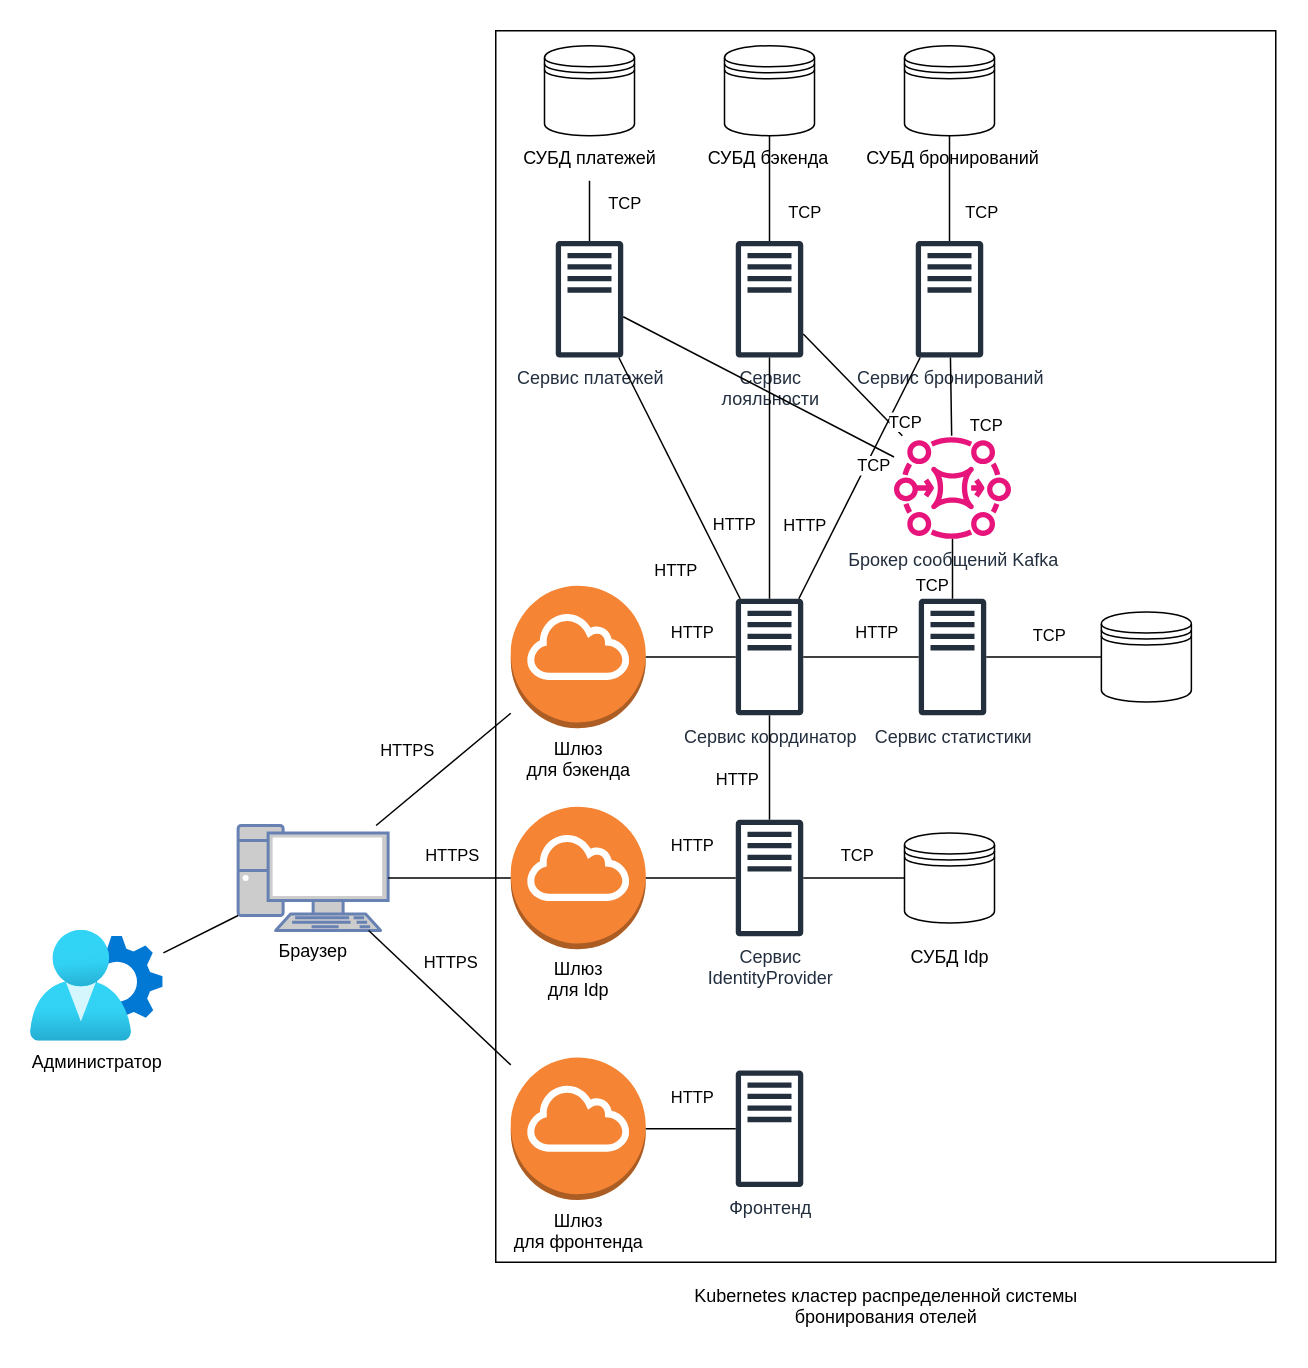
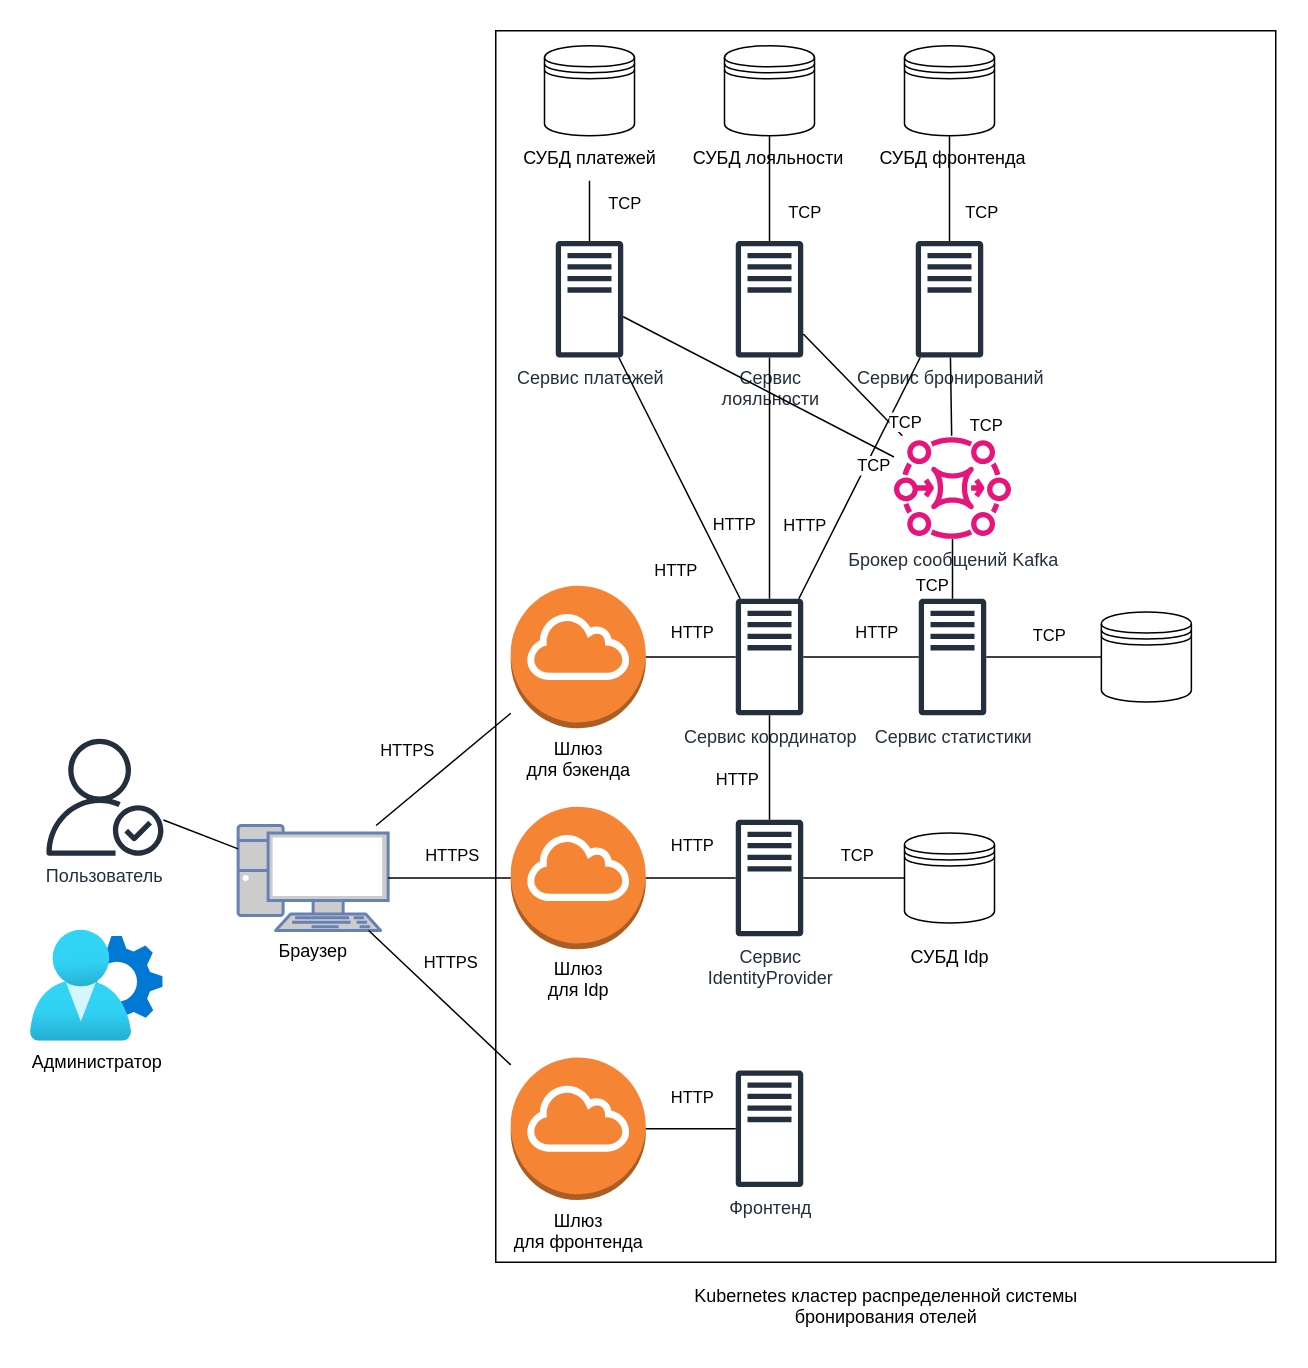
- <mxCell id="33" value="СУБД бэкенда" style="text;html=1;align=center;verticalAlign=middle;whiteSpace=wrap;rounded=0;" parent="1" vertex="1"><mxGeometry x="459.38" y="90" width="106.25" height="30" as="geometry" /></mxCell>
+ <mxCell id="33" value="СУБД лояльности" style="text;html=1;align=center;verticalAlign=middle;whiteSpace=wrap;rounded=0;" parent="1" vertex="1"><mxGeometry x="459.38" y="90" width="106.25" height="30" as="geometry" /></mxCell>
- <mxCell id="32" value="СУБД бронирований" style="text;html=1;align=center;verticalAlign=middle;whiteSpace=wrap;rounded=0;" parent="1" vertex="1"><mxGeometry x="565.63" y="90" width="137.5" height="30" as="geometry" /></mxCell>
+ <mxCell id="32" value="СУБД фронтенда" style="text;html=1;align=center;verticalAlign=middle;whiteSpace=wrap;rounded=0;" parent="1" vertex="1"><mxGeometry x="565.63" y="90" width="137.5" height="30" as="geometry" /></mxCell>
+ <mxCell id="7" value="Пользователь" style="sketch=0;outlineConnect=0;fontColor=#232F3E;gradientColor=none;fillColor=#232F3D;strokeColor=none;dashed=0;verticalLabelPosition=bottom;verticalAlign=top;align=center;html=1;fontSize=12;fontStyle=0;aspect=fixed;pointerEvents=1;shape=mxgraph.aws4.authenticated_user;" parent="1" vertex="1"><mxGeometry x="30.45" y="492" width="78" height="78" as="geometry" /></mxCell>
+ <mxCell id="4" style="rounded=0;orthogonalLoop=1;jettySize=auto;html=1;strokeColor=default;endArrow=none;startFill=0;" parent="1" source="7" target="3" edge="1"><mxGeometry relative="1" as="geometry"><mxPoint x="129.954" y="509.111" as="sourcePoint" /><mxPoint x="220.05" y="616" as="targetPoint" /></mxGeometry></mxCell>
- <mxCell id="9" style="rounded=0;orthogonalLoop=1;jettySize=auto;html=1;strokeColor=default;endArrow=none;startFill=0;" parent="1" source="8" target="3" edge="1"><mxGeometry relative="1" as="geometry"><mxPoint x="139.954" y="649.207" as="sourcePoint" /><mxPoint x="220.05" y="616" as="targetPoint" /></mxGeometry></mxCell>
